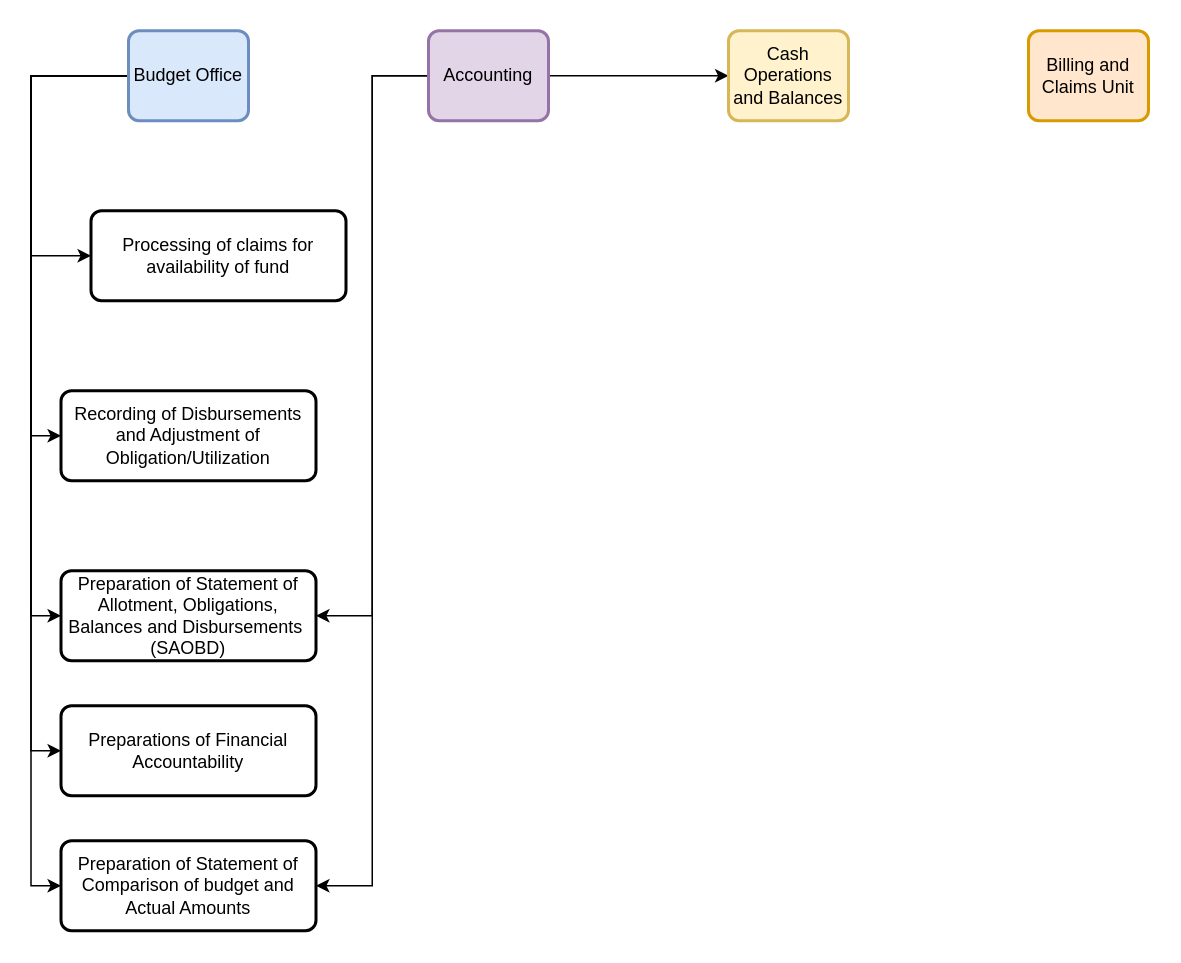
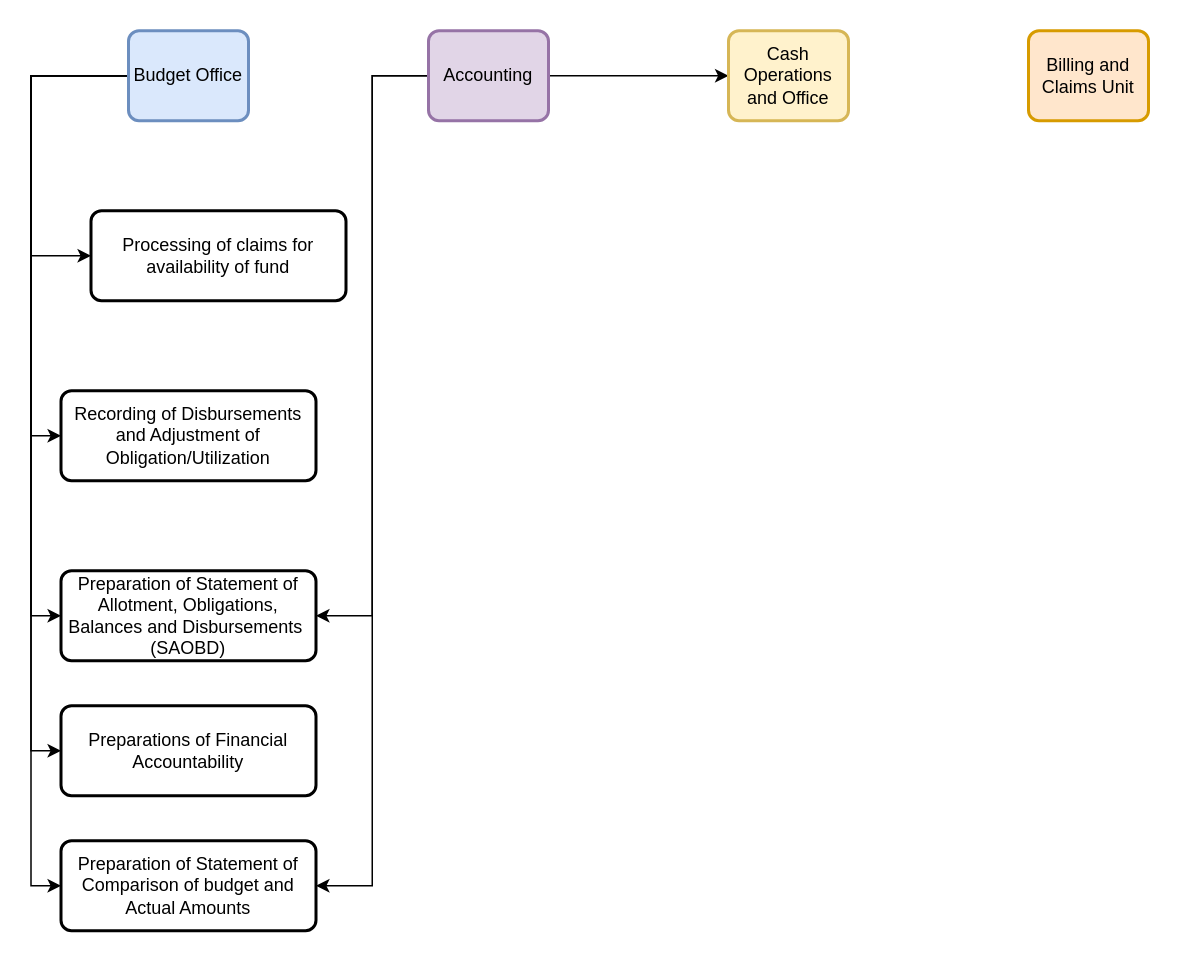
- <mxCell id="12" value="Cash Operations and Balances" style="rounded=1;whiteSpace=wrap;html=1;absoluteArcSize=1;arcSize=14;strokeWidth=2;fillColor=#fff2cc;strokeColor=#d6b656;" parent="1" vertex="1"><mxGeometry x="485" y="20" width="80" height="60" as="geometry" /></mxCell>
+ <mxCell id="12" value="Cash Operations and Office" style="rounded=1;whiteSpace=wrap;html=1;absoluteArcSize=1;arcSize=14;strokeWidth=2;fillColor=#fff2cc;strokeColor=#d6b656;" parent="1" vertex="1"><mxGeometry x="485" y="20" width="80" height="60" as="geometry" /></mxCell>
